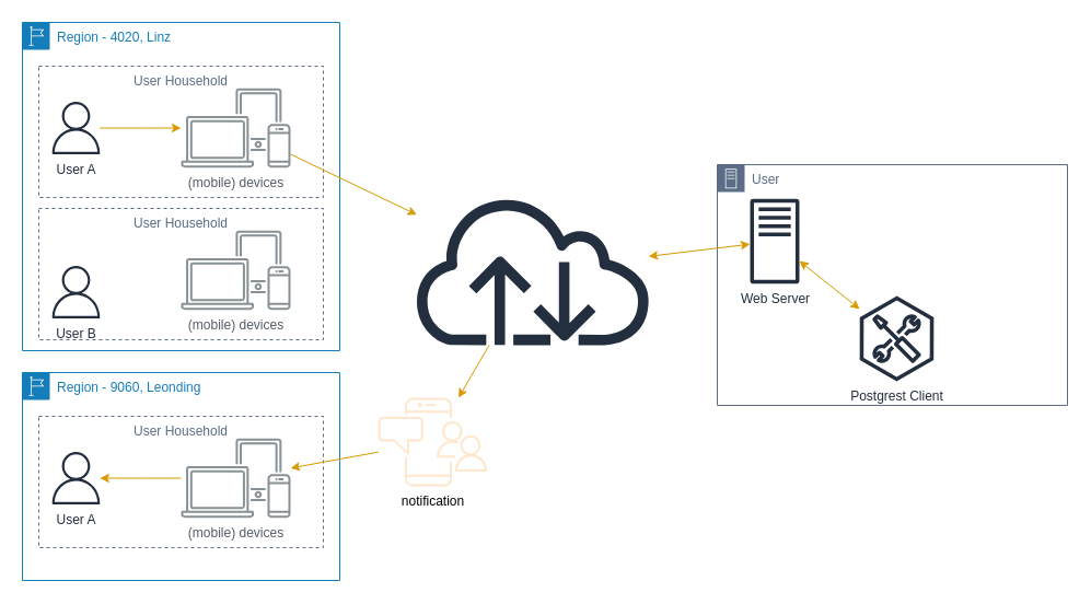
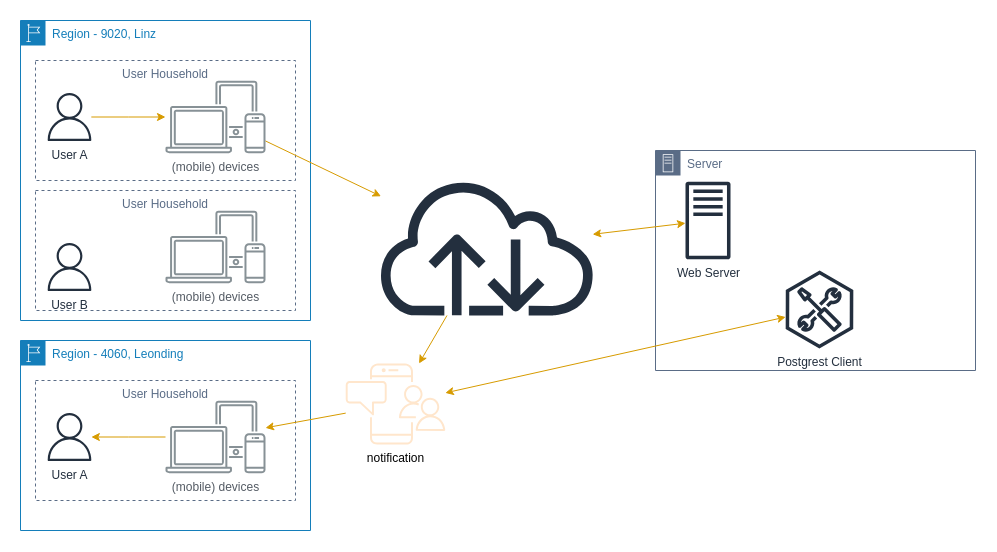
- <mxCell id="3" value="Region - 4020, Linz" style="points=[[0,0],[0.25,0],[0.5,0],[0.75,0],[1,0],[1,0.25],[1,0.5],[1,0.75],[1,1],[0.75,1],[0.5,1],[0.25,1],[0,1],[0,0.75],[0,0.5],[0,0.25]];outlineConnect=0;gradientColor=none;html=1;whiteSpace=wrap;fontSize=12;fontStyle=0;shape=mxgraph.aws4.group;grIcon=mxgraph.aws4.group_region;strokeColor=#147EBA;fillColor=none;verticalAlign=top;align=left;spacingLeft=30;fontColor=#147EBA;dashed=0;" vertex="1" parent="1"><mxGeometry x="20" y="20" width="290" height="300" as="geometry" /></mxCell>
+ <mxCell id="3" value="Region - 9020, Linz" style="points=[[0,0],[0.25,0],[0.5,0],[0.75,0],[1,0],[1,0.25],[1,0.5],[1,0.75],[1,1],[0.75,1],[0.5,1],[0.25,1],[0,1],[0,0.75],[0,0.5],[0,0.25]];outlineConnect=0;gradientColor=none;html=1;whiteSpace=wrap;fontSize=12;fontStyle=0;shape=mxgraph.aws4.group;grIcon=mxgraph.aws4.group_region;strokeColor=#147EBA;fillColor=none;verticalAlign=top;align=left;spacingLeft=30;fontColor=#147EBA;dashed=0;" vertex="1" parent="1"><mxGeometry x="20" y="20" width="290" height="300" as="geometry" /></mxCell>
- <mxCell id="12" value="User" style="points=[[0,0],[0.25,0],[0.5,0],[0.75,0],[1,0],[1,0.25],[1,0.5],[1,0.75],[1,1],[0.75,1],[0.5,1],[0.25,1],[0,1],[0,0.75],[0,0.5],[0,0.25]];outlineConnect=0;gradientColor=none;html=1;whiteSpace=wrap;fontSize=12;fontStyle=0;shape=mxgraph.aws4.group;grIcon=mxgraph.aws4.group_on_premise;strokeColor=#5A6C86;fillColor=none;verticalAlign=top;align=left;spacingLeft=30;fontColor=#5A6C86;dashed=0;" vertex="1" parent="1"><mxGeometry x="655" y="150" width="320" height="220" as="geometry" /></mxCell>
+ <mxCell id="12" value="Server" style="points=[[0,0],[0.25,0],[0.5,0],[0.75,0],[1,0],[1,0.25],[1,0.5],[1,0.75],[1,1],[0.75,1],[0.5,1],[0.25,1],[0,1],[0,0.75],[0,0.5],[0,0.25]];outlineConnect=0;gradientColor=none;html=1;whiteSpace=wrap;fontSize=12;fontStyle=0;shape=mxgraph.aws4.group;grIcon=mxgraph.aws4.group_on_premise;strokeColor=#5A6C86;fillColor=none;verticalAlign=top;align=left;spacingLeft=30;fontColor=#5A6C86;dashed=0;" vertex="1" parent="1"><mxGeometry x="655" y="150" width="320" height="220" as="geometry" /></mxCell>
- <mxCell id="18" value="" style="endArrow=classic;startArrow=classic;html=1;fillColor=#ffe6cc;strokeColor=#d79b00;" edge="1" parent="1" source="20" target="19"><mxGeometry width="50" height="50" relative="1" as="geometry"><mxPoint x="575" y="410" as="sourcePoint" /><mxPoint x="455" y="350" as="targetPoint" /></mxGeometry></mxCell>
+ <mxCell id="18" value="" style="endArrow=classic;startArrow=classic;html=1;fillColor=#ffe6cc;strokeColor=#d79b00;" edge="1" parent="1" source="20" target="22"><mxGeometry width="50" height="50" relative="1" as="geometry"><mxPoint x="575" y="410" as="sourcePoint" /><mxPoint x="455" y="350" as="targetPoint" /></mxGeometry></mxCell>
- <mxCell id="2" value="Region - 9060, Leonding" style="points=[[0,0],[0.25,0],[0.5,0],[0.75,0],[1,0],[1,0.25],[1,0.5],[1,0.75],[1,1],[0.75,1],[0.5,1],[0.25,1],[0,1],[0,0.75],[0,0.5],[0,0.25]];outlineConnect=0;gradientColor=none;html=1;whiteSpace=wrap;fontSize=12;fontStyle=0;shape=mxgraph.aws4.group;grIcon=mxgraph.aws4.group_region;strokeColor=#147EBA;fillColor=none;verticalAlign=top;align=left;spacingLeft=30;fontColor=#147EBA;dashed=0;" vertex="1" parent="1"><mxGeometry x="20" y="340" width="290" height="190" as="geometry" /></mxCell>
+ <mxCell id="2" value="Region - 4060, Leonding" style="points=[[0,0],[0.25,0],[0.5,0],[0.75,0],[1,0],[1,0.25],[1,0.5],[1,0.75],[1,1],[0.75,1],[0.5,1],[0.25,1],[0,1],[0,0.75],[0,0.5],[0,0.25]];outlineConnect=0;gradientColor=none;html=1;whiteSpace=wrap;fontSize=12;fontStyle=0;shape=mxgraph.aws4.group;grIcon=mxgraph.aws4.group_region;strokeColor=#147EBA;fillColor=none;verticalAlign=top;align=left;spacingLeft=30;fontColor=#147EBA;dashed=0;" vertex="1" parent="1"><mxGeometry x="20" y="340" width="290" height="190" as="geometry" /></mxCell>
